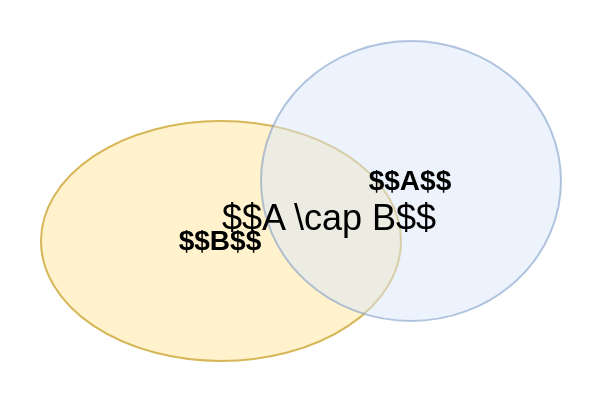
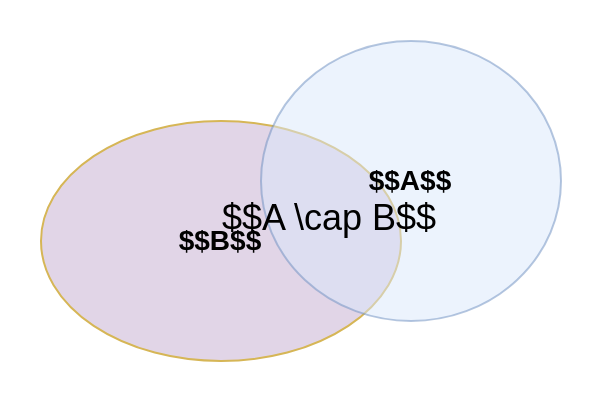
- <mxCell id="2" value="$$B$$" style="ellipse;whiteSpace=wrap;html=1;fillColor=#fff2cc;strokeColor=#d6b656;fontSize=14;fontStyle=1" parent="1" vertex="1"><mxGeometry x="20" y="60" width="180" height="120" as="geometry" /></mxCell>
+ <mxCell id="2" value="$$B$$" style="ellipse;whiteSpace=wrap;html=1;fillColor=#e1d5e7;strokeColor=#d6b656;fontSize=14;fontStyle=1;" parent="1" vertex="1"><mxGeometry x="20" y="60" width="180" height="120" as="geometry" /></mxCell>
